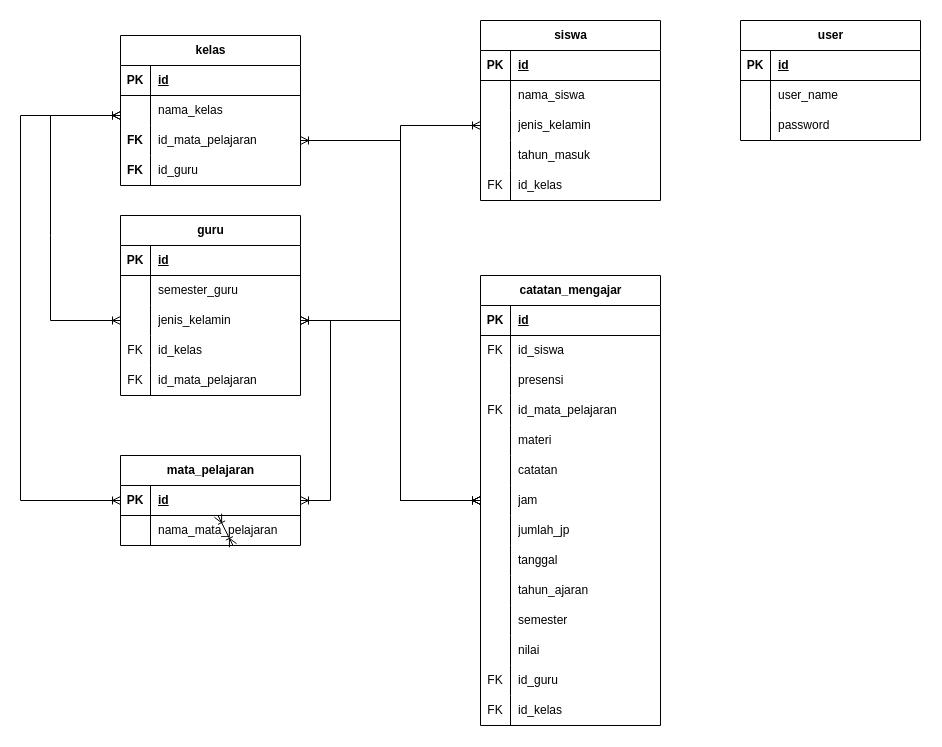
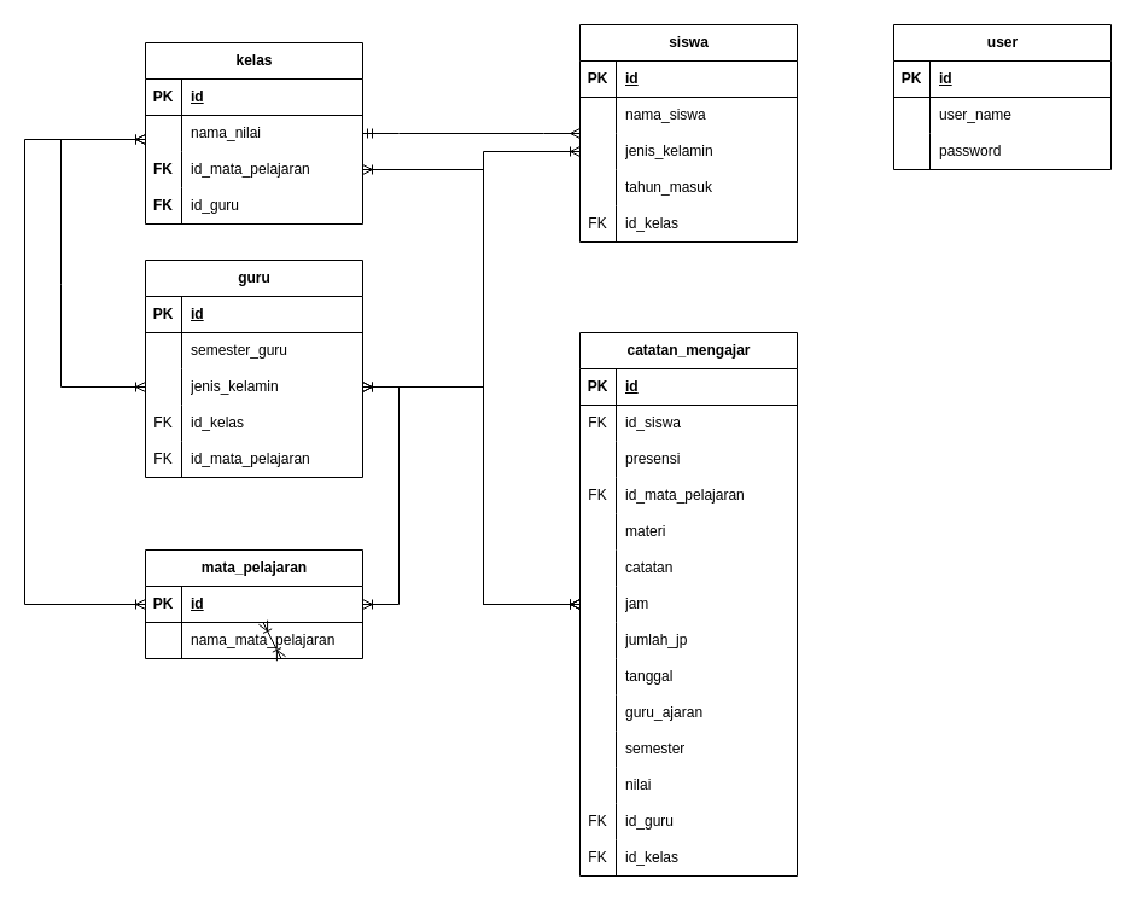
- <mxCell id="8" value="nama_kelas" style="shape=partialRectangle;connectable=0;fillColor=none;top=0;left=0;bottom=0;right=0;align=left;spacingLeft=6;overflow=hidden;whiteSpace=wrap;html=1;" parent="6" vertex="1"><mxGeometry x="30" width="150" height="30" as="geometry"><mxRectangle width="150" height="30" as="alternateBounds" /></mxGeometry></mxCell>
+ <mxCell id="8" value="nama_nilai" style="shape=partialRectangle;connectable=0;fillColor=none;top=0;left=0;bottom=0;right=0;align=left;spacingLeft=6;overflow=hidden;whiteSpace=wrap;html=1;" parent="6" vertex="1"><mxGeometry x="30" width="150" height="30" as="geometry"><mxRectangle width="150" height="30" as="alternateBounds" /></mxGeometry></mxCell>
+ <mxCell id="109" value="" style="edgeStyle=entityRelationEdgeStyle;fontSize=12;html=1;endArrow=ERmany;startArrow=ERmandOne;rounded=0;endFill=0;" parent="1" source="2" target="58" edge="1"><mxGeometry width="100" height="100" relative="1" as="geometry"><mxPoint x="310" y="245" as="sourcePoint" /><mxPoint x="300" y="25" as="targetPoint" /><Array as="points"><mxPoint x="270" y="290" /><mxPoint x="230" y="190" /><mxPoint x="210" y="285" /><mxPoint x="150" y="165" /></Array></mxGeometry></mxCell>
- <mxCell id="45" value="tahun_ajaran" style="shape=partialRectangle;connectable=0;fillColor=none;top=0;left=0;bottom=0;right=0;align=left;spacingLeft=6;overflow=hidden;whiteSpace=wrap;html=1;" vertex="1" parent="43"><mxGeometry x="30" width="150" height="30" as="geometry"><mxRectangle width="150" height="30" as="alternateBounds" /></mxGeometry></mxCell>
+ <mxCell id="45" value="guru_ajaran" style="shape=partialRectangle;connectable=0;fillColor=none;top=0;left=0;bottom=0;right=0;align=left;spacingLeft=6;overflow=hidden;whiteSpace=wrap;html=1;" vertex="1" parent="43"><mxGeometry x="30" width="150" height="30" as="geometry"><mxRectangle width="150" height="30" as="alternateBounds" /></mxGeometry></mxCell>
